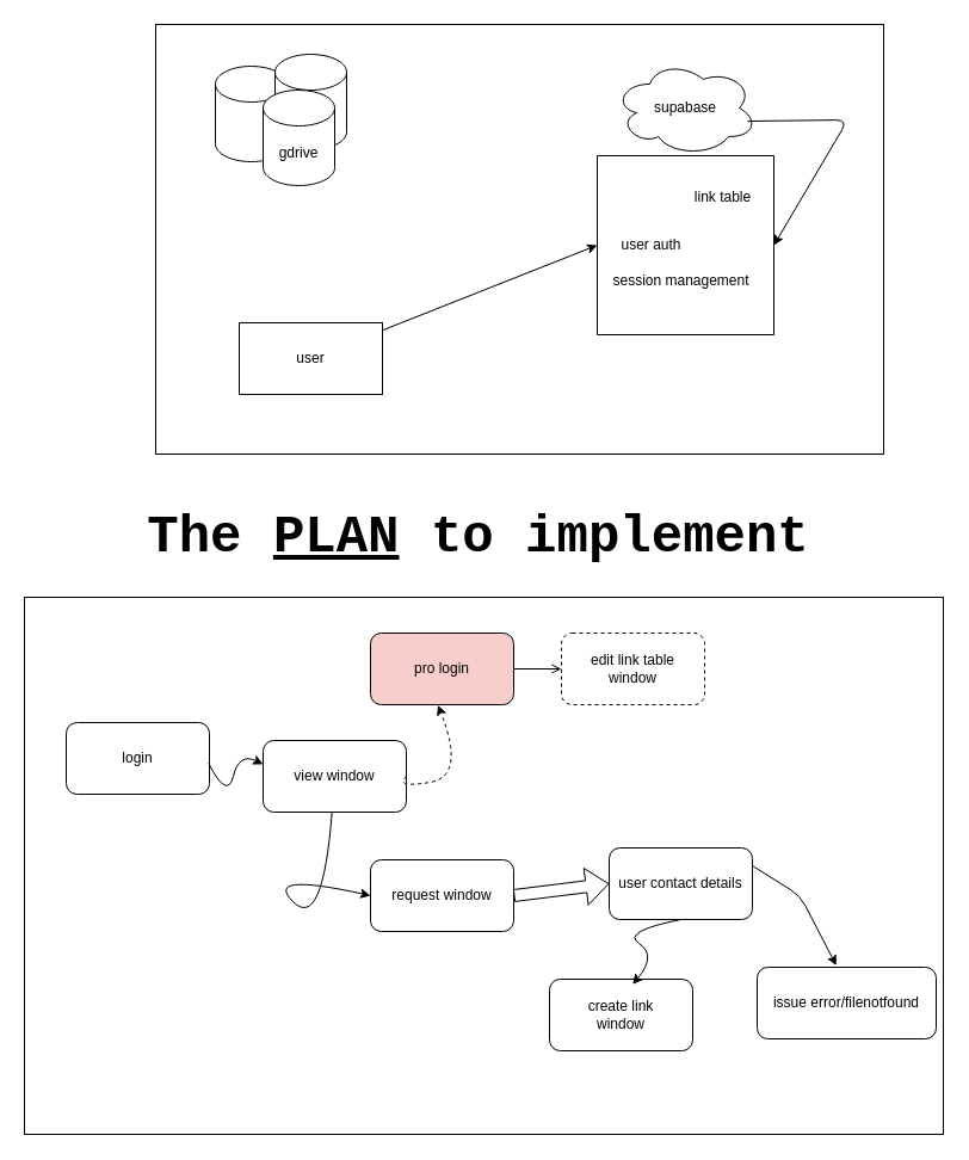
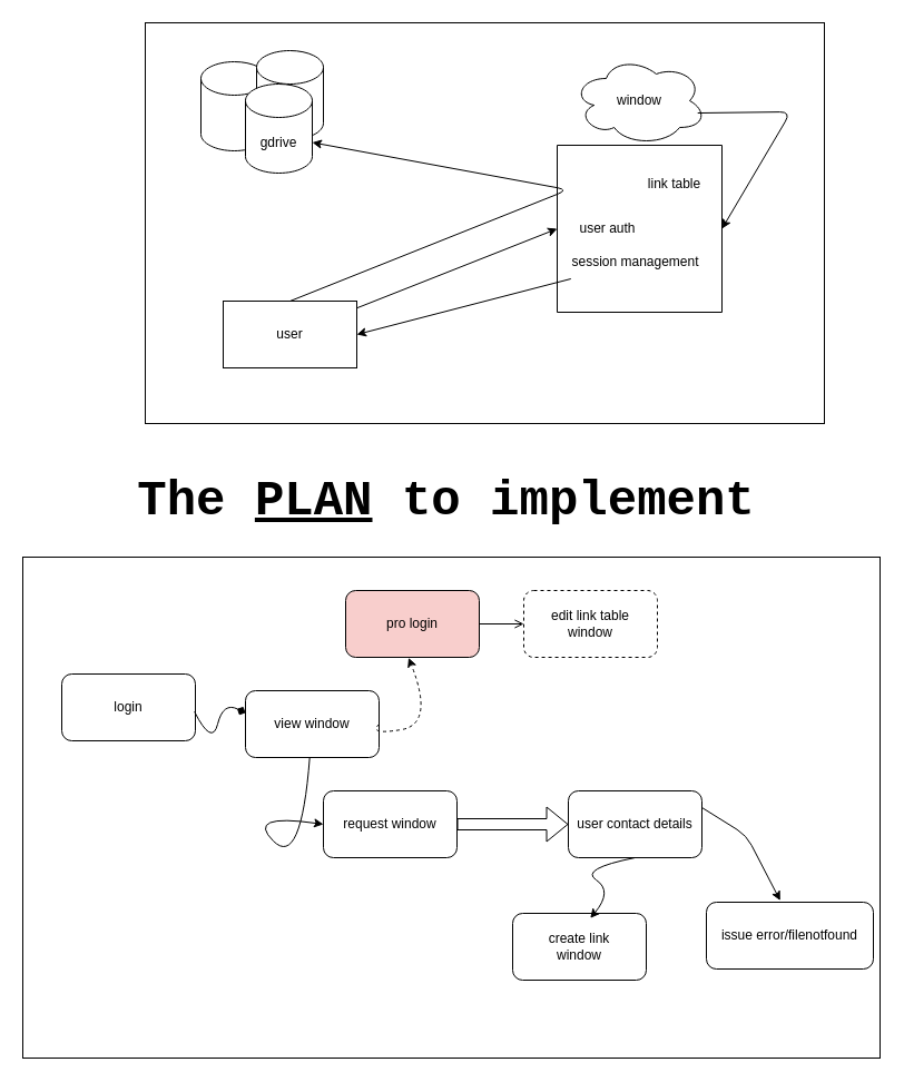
- <mxCell id="7" value="supabase" style="ellipse;shape=cloud;whiteSpace=wrap;html=1;" vertex="1" parent="1"><mxGeometry x="514" y="50" width="120" height="80" as="geometry" /></mxCell>
+ <mxCell id="7" value="window" style="ellipse;shape=cloud;whiteSpace=wrap;html=1;" vertex="1" parent="1"><mxGeometry x="514" y="50" width="120" height="80" as="geometry" /></mxCell>
+ <mxCell id="4" style="edgeStyle=none;html=1;exitX=0.5;exitY=0;exitDx=0;exitDy=0;entryX=1;entryY=0;entryDx=0;entryDy=52.5;entryPerimeter=0;" edge="1" parent="1" source="6" target="10"><mxGeometry relative="1" as="geometry"><mxPoint x="340" y="210" as="targetPoint" /><Array as="points"><mxPoint x="510" y="170" /></Array></mxGeometry></mxCell>
+ <mxCell id="16" style="edgeStyle=none;html=1;entryX=1;entryY=0.5;entryDx=0;entryDy=0;" edge="1" parent="1" source="14" target="6"><mxGeometry relative="1" as="geometry" /></mxCell>
- <mxCell id="22" value="" style="curved=1;endArrow=classic;html=1;exitX=0.993;exitY=0.564;exitDx=0;exitDy=0;exitPerimeter=0;entryX=0;entryY=0.333;entryDx=0;entryDy=0;entryPerimeter=0;" edge="1" parent="1" source="17" target="18"><mxGeometry width="50" height="50" relative="1" as="geometry"><mxPoint x="280" y="660" as="sourcePoint" /><mxPoint x="330" y="610" as="targetPoint" /><Array as="points"><mxPoint x="190" y="670" /><mxPoint x="200" y="630" /></Array></mxGeometry></mxCell>
+ <mxCell id="22" value="" style="curved=1;endArrow=diamond;html=1;exitX=0.993;exitY=0.564;exitDx=0;exitDy=0;exitPerimeter=0;entryX=0;entryY=0.333;entryDx=0;entryDy=0;entryPerimeter=0;" edge="1" parent="1" source="17" target="18"><mxGeometry width="50" height="50" relative="1" as="geometry"><mxPoint x="280" y="660" as="sourcePoint" /><mxPoint x="330" y="610" as="targetPoint" /><Array as="points"><mxPoint x="190" y="670" /><mxPoint x="200" y="630" /></Array></mxGeometry></mxCell>
- <mxCell id="24" value="request window" style="rounded=1;whiteSpace=wrap;html=1;" vertex="1" parent="1"><mxGeometry x="310" y="720" width="120" height="60" as="geometry" /></mxCell>
+ <mxCell id="24" value="request window" style="rounded=1;whiteSpace=wrap;html=1;" vertex="1" parent="1"><mxGeometry x="290" y="710" width="120" height="60" as="geometry" /></mxCell>
